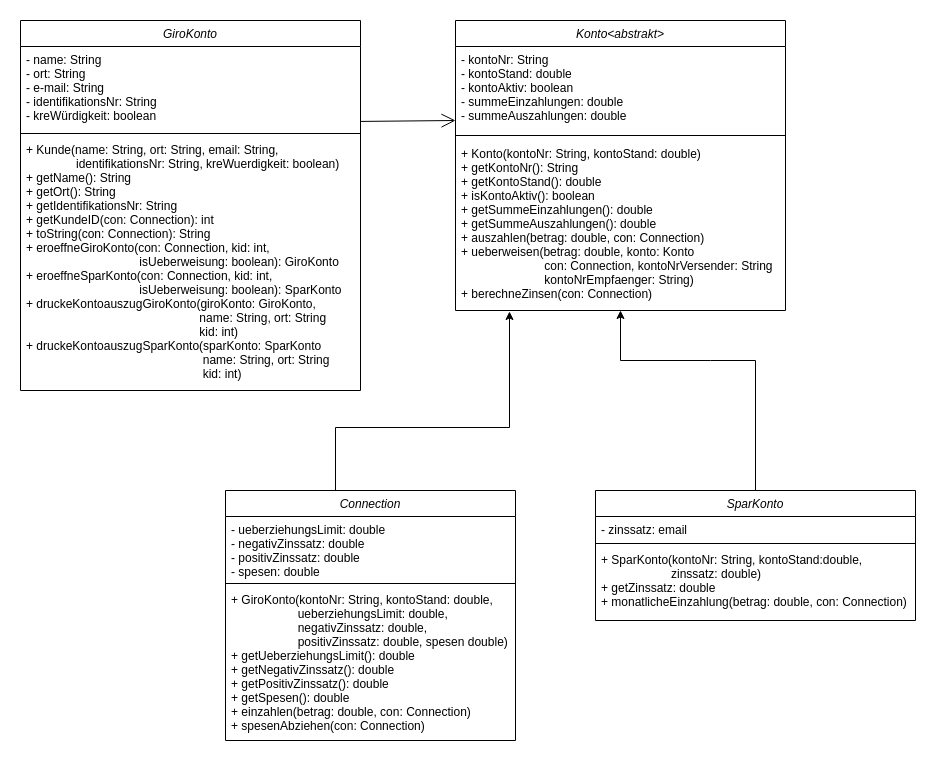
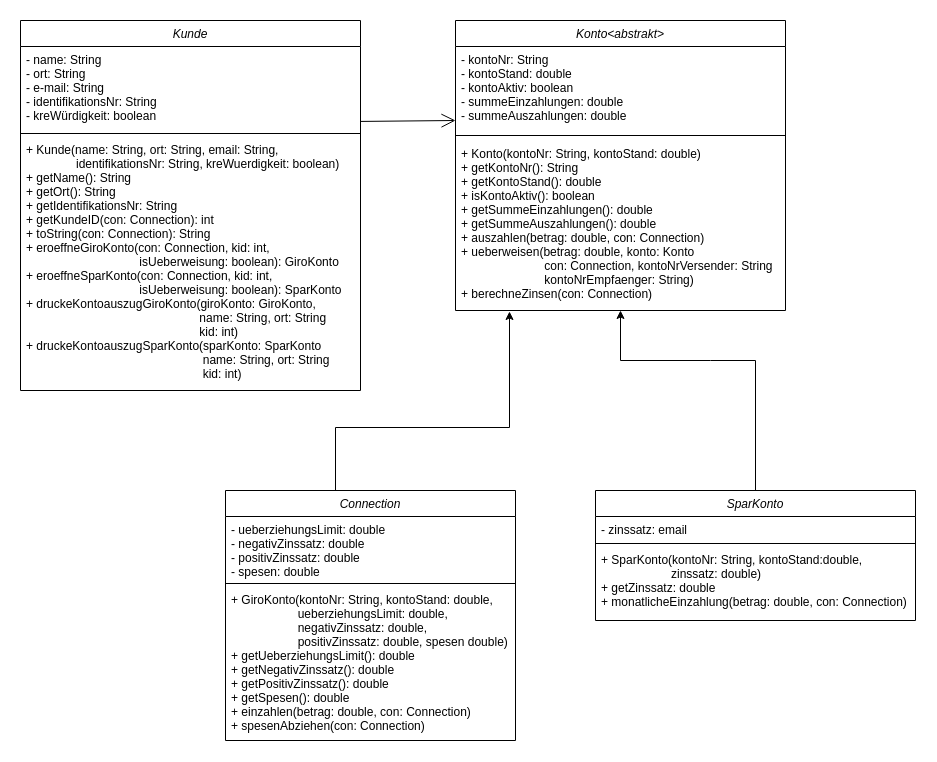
- <mxCell id="2" value="GiroKonto" style="swimlane;fontStyle=2;align=center;verticalAlign=top;childLayout=stackLayout;horizontal=1;startSize=26;horizontalStack=0;resizeParent=1;resizeLast=0;collapsible=1;marginBottom=0;rounded=0;shadow=0;strokeWidth=1;" parent="1" vertex="1"><mxGeometry x="20" y="20" width="340" height="370" as="geometry"><mxRectangle x="230" y="140" width="160" height="26" as="alternateBounds" /></mxGeometry></mxCell>
+ <mxCell id="2" value="Kunde" style="swimlane;fontStyle=2;align=center;verticalAlign=top;childLayout=stackLayout;horizontal=1;startSize=26;horizontalStack=0;resizeParent=1;resizeLast=0;collapsible=1;marginBottom=0;rounded=0;shadow=0;strokeWidth=1;" parent="1" vertex="1"><mxGeometry x="20" y="20" width="340" height="370" as="geometry"><mxRectangle x="230" y="140" width="160" height="26" as="alternateBounds" /></mxGeometry></mxCell>
